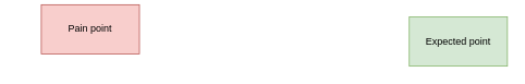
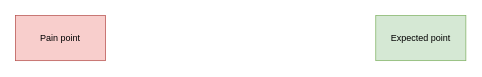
- <mxCell id="2" value="Pain point" style="rounded=0;whiteSpace=wrap;html=1;fillColor=#f8cecc;strokeColor=#b85450;" parent="1" vertex="1"><mxGeometry x="50" y="5" width="120" height="60" as="geometry" /></mxCell>
+ <mxCell id="2" value="Pain point" style="rounded=0;whiteSpace=wrap;html=1;fillColor=#f8cecc;strokeColor=#b85450;" parent="1" vertex="1"><mxGeometry x="20" y="20" width="120" height="60" as="geometry" /></mxCell>
